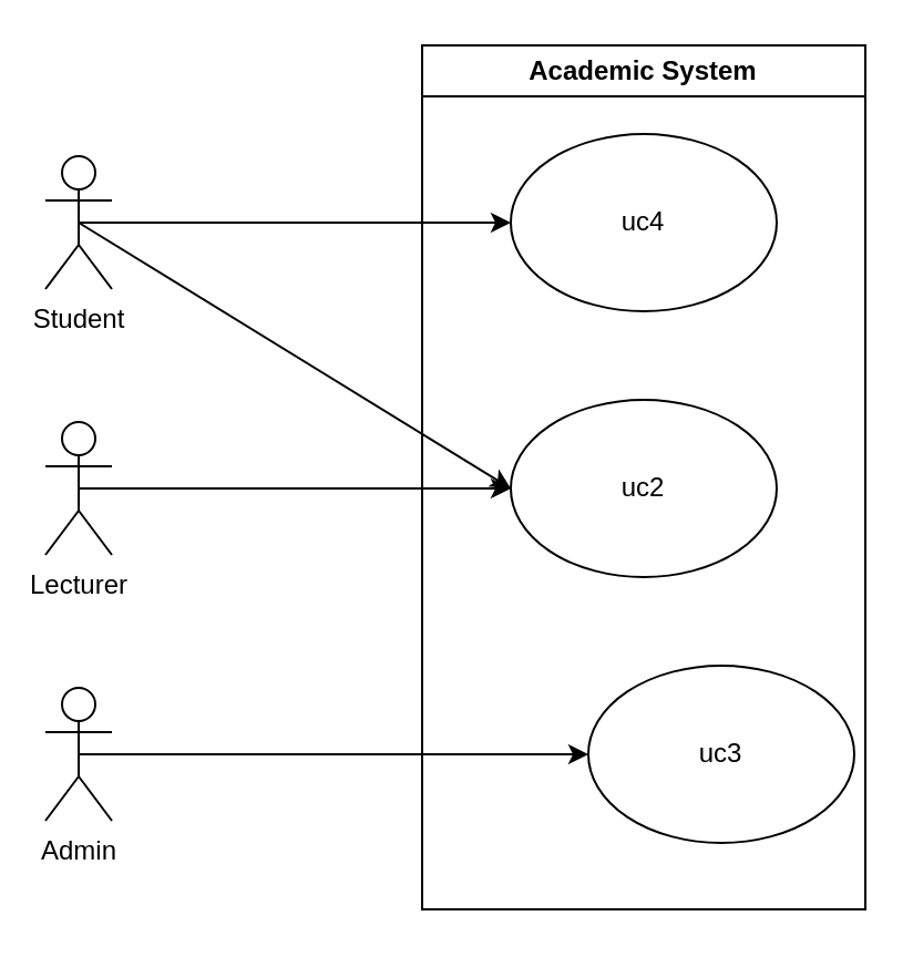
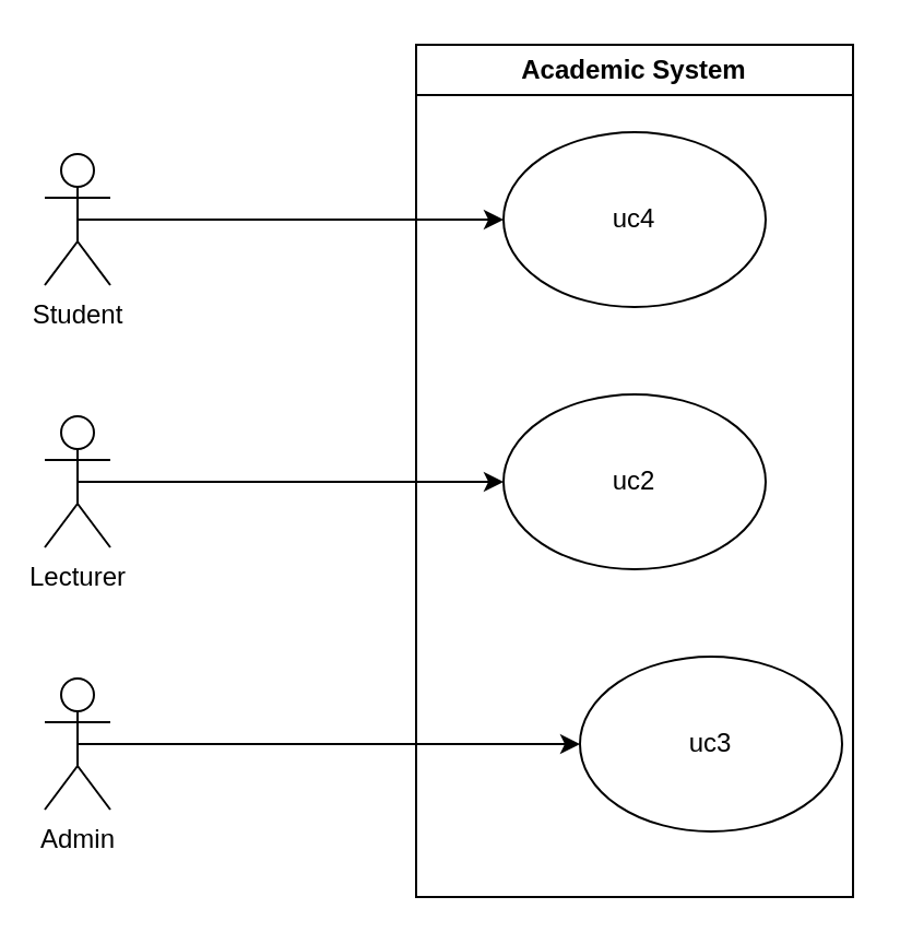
- <mxCell id="5" style="edgeStyle=none;html=1;exitX=0.5;exitY=0.5;exitDx=0;exitDy=0;exitPerimeter=0;entryX=0;entryY=0.5;entryDx=0;entryDy=0;" edge="1" parent="1" source="6" target="10"><mxGeometry relative="1" as="geometry" /></mxCell>
